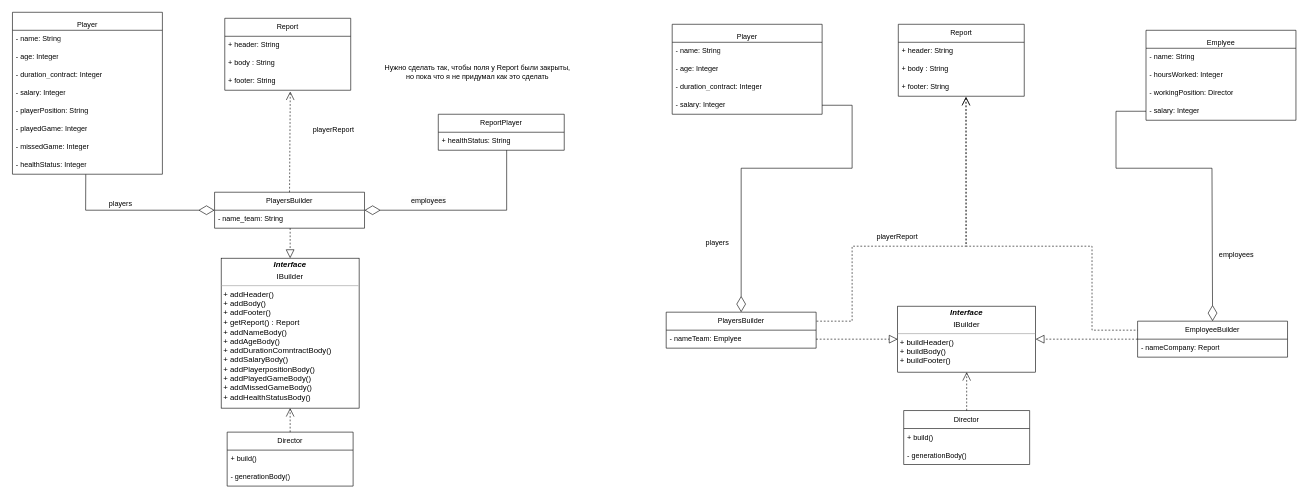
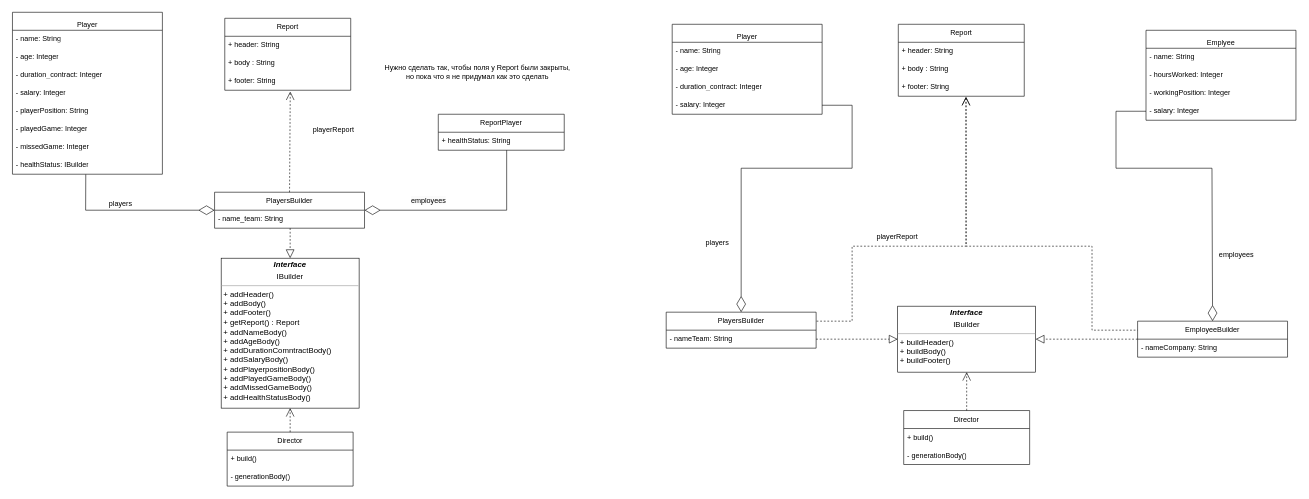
- <mxCell id="49" value="- workingPosition: Director" style="text;strokeColor=none;fillColor=none;align=left;verticalAlign=top;spacingLeft=4;spacingRight=4;overflow=hidden;points=[[0,0.5],[1,0.5]];portConstraint=eastwest;rotatable=0;whiteSpace=wrap;html=1;" parent="46" vertex="1"><mxGeometry y="90" width="250" height="30" as="geometry" /></mxCell>
+ <mxCell id="49" value="- workingPosition: Integer" style="text;strokeColor=none;fillColor=none;align=left;verticalAlign=top;spacingLeft=4;spacingRight=4;overflow=hidden;points=[[0,0.5],[1,0.5]];portConstraint=eastwest;rotatable=0;whiteSpace=wrap;html=1;" parent="46" vertex="1"><mxGeometry y="90" width="250" height="30" as="geometry" /></mxCell>
- <mxCell id="10" value="- healthStatus: Integer" style="text;strokeColor=none;fillColor=none;align=left;verticalAlign=top;spacingLeft=4;spacingRight=4;overflow=hidden;points=[[0,0.5],[1,0.5]];portConstraint=eastwest;rotatable=0;whiteSpace=wrap;html=1;" parent="2" vertex="1"><mxGeometry y="240" width="250" height="30" as="geometry" /></mxCell>
+ <mxCell id="10" value="- healthStatus: IBuilder" style="text;strokeColor=none;fillColor=none;align=left;verticalAlign=top;spacingLeft=4;spacingRight=4;overflow=hidden;points=[[0,0.5],[1,0.5]];portConstraint=eastwest;rotatable=0;whiteSpace=wrap;html=1;" parent="2" vertex="1"><mxGeometry y="240" width="250" height="30" as="geometry" /></mxCell>
- <mxCell id="39" value="- nameTeam: Emplyee" style="text;strokeColor=none;fillColor=none;align=left;verticalAlign=middle;spacingLeft=4;spacingRight=4;overflow=hidden;points=[[0,0.5],[1,0.5]];portConstraint=eastwest;rotatable=0;whiteSpace=wrap;html=1;" parent="38" vertex="1"><mxGeometry y="30" width="250" height="30" as="geometry" /></mxCell>
+ <mxCell id="39" value="- nameTeam: String" style="text;strokeColor=none;fillColor=none;align=left;verticalAlign=middle;spacingLeft=4;spacingRight=4;overflow=hidden;points=[[0,0.5],[1,0.5]];portConstraint=eastwest;rotatable=0;whiteSpace=wrap;html=1;" parent="38" vertex="1"><mxGeometry y="30" width="250" height="30" as="geometry" /></mxCell>
- <mxCell id="52" value="- nameCompany: Report" style="text;strokeColor=none;fillColor=none;align=left;verticalAlign=middle;spacingLeft=4;spacingRight=4;overflow=hidden;points=[[0,0.5],[1,0.5]];portConstraint=eastwest;rotatable=0;whiteSpace=wrap;html=1;" parent="51" vertex="1"><mxGeometry y="30" width="250" height="30" as="geometry" /></mxCell>
+ <mxCell id="52" value="- nameCompany: String" style="text;strokeColor=none;fillColor=none;align=left;verticalAlign=middle;spacingLeft=4;spacingRight=4;overflow=hidden;points=[[0,0.5],[1,0.5]];portConstraint=eastwest;rotatable=0;whiteSpace=wrap;html=1;" parent="51" vertex="1"><mxGeometry y="30" width="250" height="30" as="geometry" /></mxCell>
